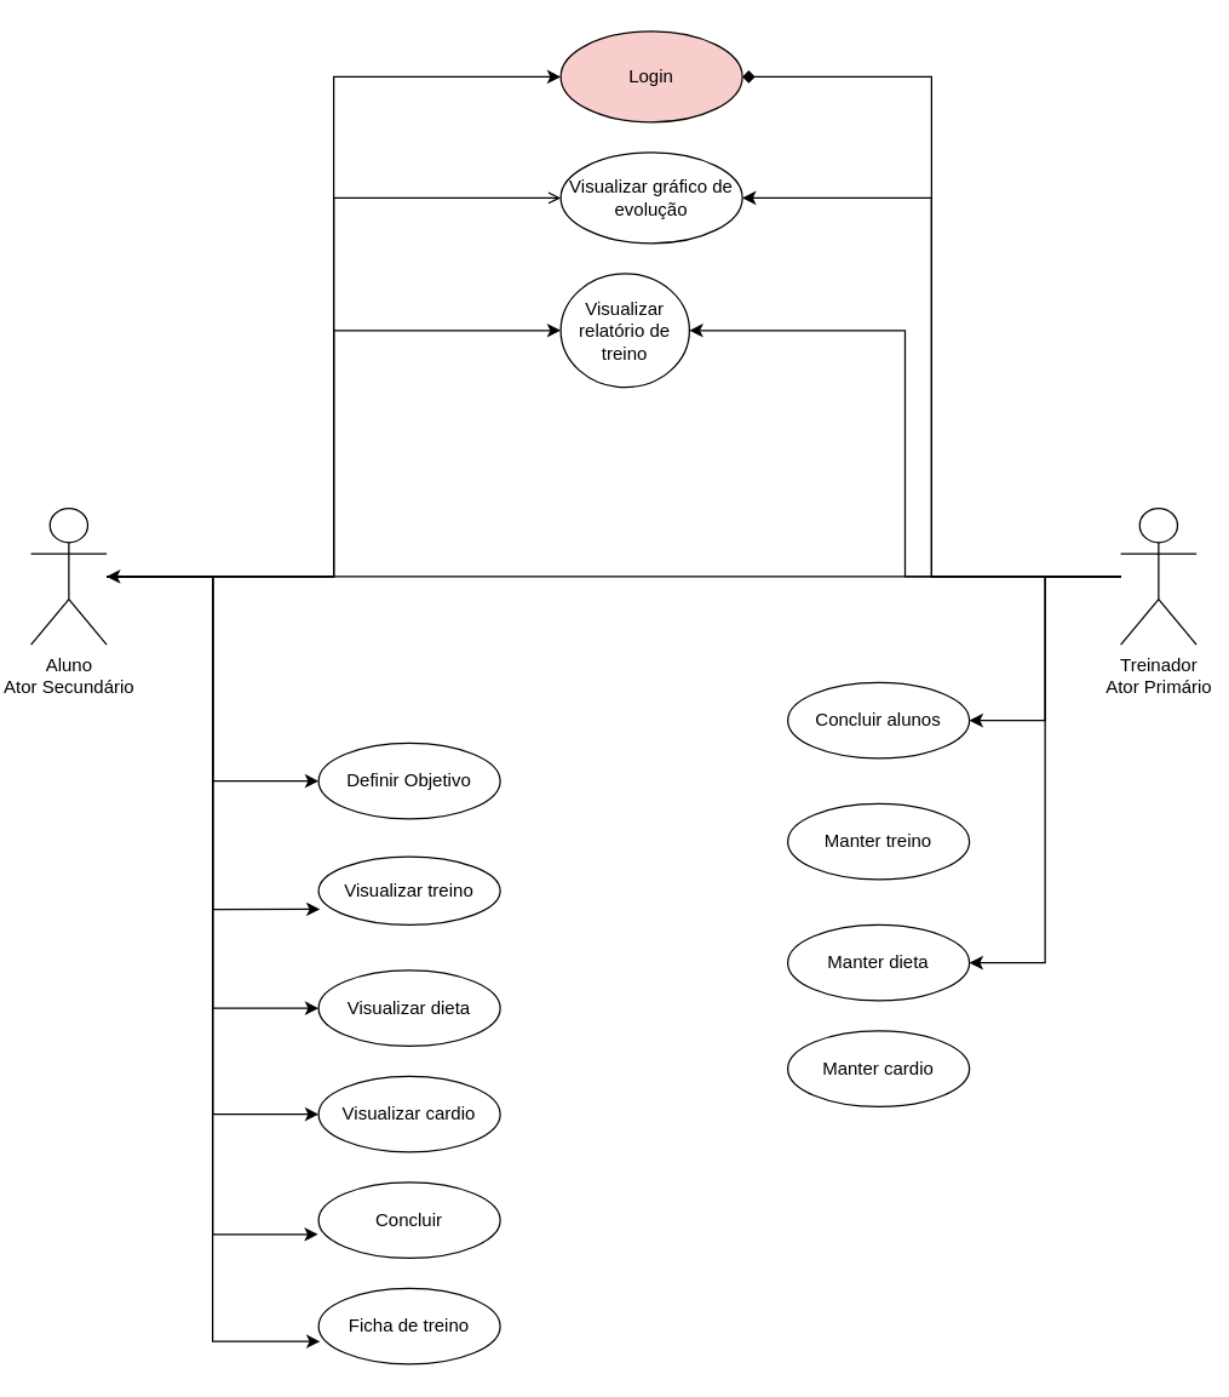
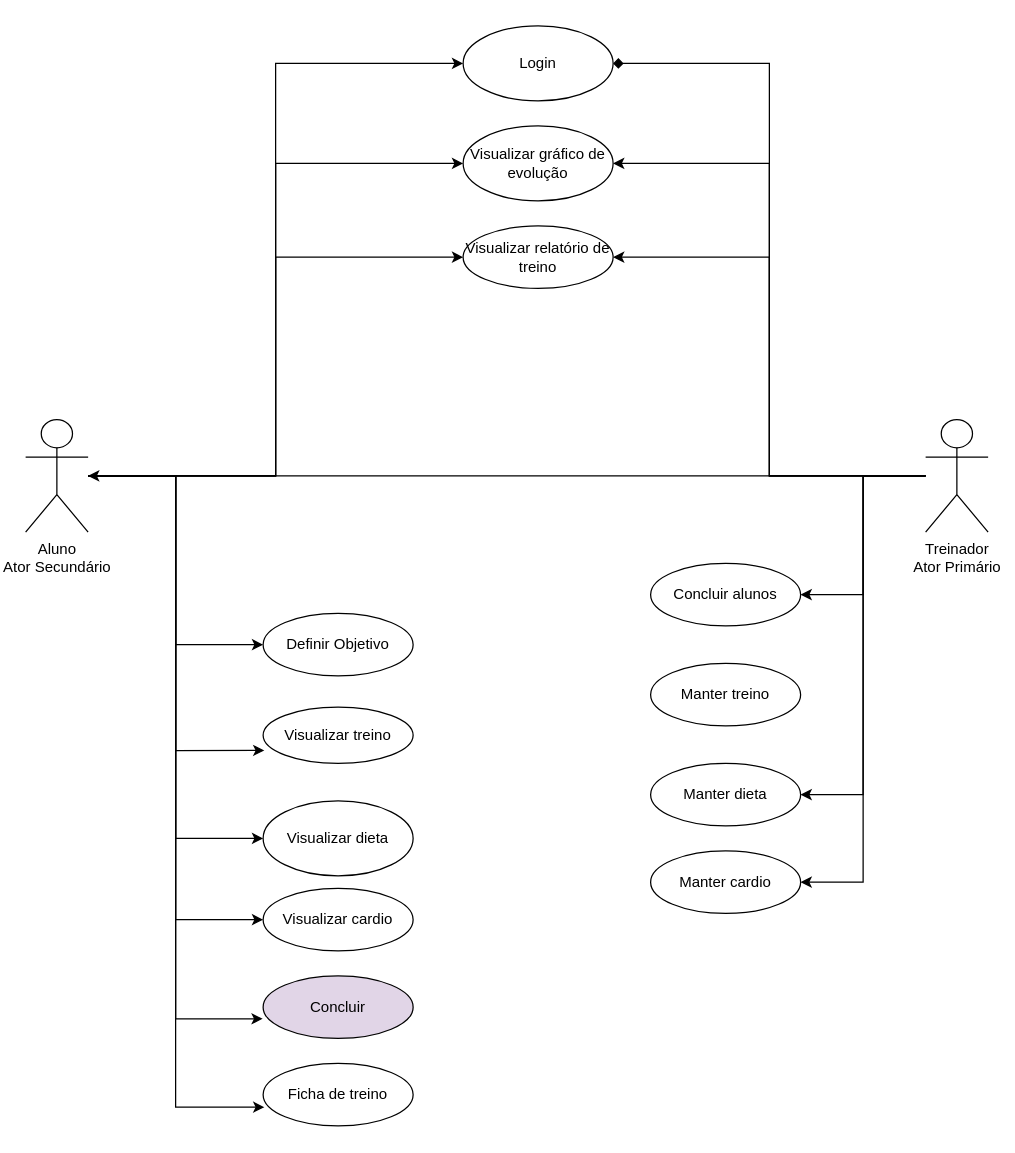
- <mxCell id="17" value="Login" style="ellipse;whiteSpace=wrap;html=1;fontFamily=Helvetica;fillColor=#f8cecc;" parent="1" vertex="1"><mxGeometry x="370" y="20" width="120" height="60" as="geometry" /></mxCell>
+ <mxCell id="17" value="Login" style="ellipse;whiteSpace=wrap;html=1;fontFamily=Helvetica;" parent="1" vertex="1"><mxGeometry x="370" y="20" width="120" height="60" as="geometry" /></mxCell>
- <mxCell id="3" style="edgeStyle=orthogonalEdgeStyle;rounded=0;orthogonalLoop=1;jettySize=auto;html=1;entryX=0;entryY=0.5;entryDx=0;entryDy=0;endArrow=open;" parent="1" source="8" target="18" edge="1"><mxGeometry relative="1" as="geometry" /></mxCell>
+ <mxCell id="3" style="edgeStyle=orthogonalEdgeStyle;rounded=0;orthogonalLoop=1;jettySize=auto;html=1;entryX=0;entryY=0.5;entryDx=0;entryDy=0;" parent="1" source="8" target="18" edge="1"><mxGeometry relative="1" as="geometry" /></mxCell>
- <mxCell id="19" value="Visualizar relatório de treino" style="ellipse;whiteSpace=wrap;html=1;" parent="1" vertex="1"><mxGeometry x="370" y="180" width="85" height="75" as="geometry" /></mxCell>
+ <mxCell id="19" value="Visualizar relatório de treino" style="ellipse;whiteSpace=wrap;html=1;" parent="1" vertex="1"><mxGeometry x="370" y="180" width="120" height="50" as="geometry" /></mxCell>
- <mxCell id="26" value="Visualizar dieta" style="ellipse;whiteSpace=wrap;html=1;" vertex="1" parent="1"><mxGeometry x="210" y="640" width="120" height="50" as="geometry" /></mxCell>
+ <mxCell id="26" value="Visualizar dieta" style="ellipse;whiteSpace=wrap;html=1;" vertex="1" parent="1"><mxGeometry x="210" y="640" width="120" height="60" as="geometry" /></mxCell>
+ <mxCell id="15" style="edgeStyle=orthogonalEdgeStyle;rounded=0;orthogonalLoop=1;jettySize=auto;html=1;entryX=1;entryY=0.5;entryDx=0;entryDy=0;" edge="1" parent="1" source="16" target="23"><mxGeometry relative="1" as="geometry" /></mxCell>
- <mxCell id="28" value="Concluir" style="ellipse;whiteSpace=wrap;html=1;" vertex="1" parent="1"><mxGeometry x="210" y="780" width="120" height="50" as="geometry" /></mxCell>
+ <mxCell id="28" value="Concluir" style="ellipse;whiteSpace=wrap;html=1;fillColor=#e1d5e7;" vertex="1" parent="1"><mxGeometry x="210" y="780" width="120" height="50" as="geometry" /></mxCell>
